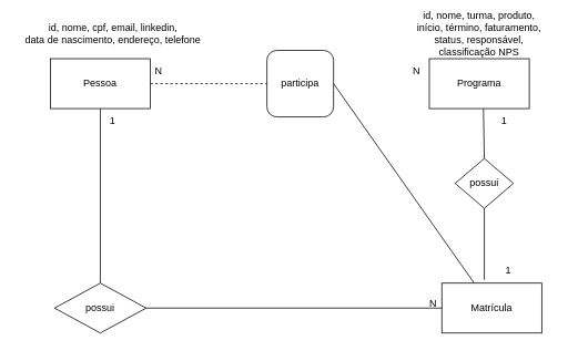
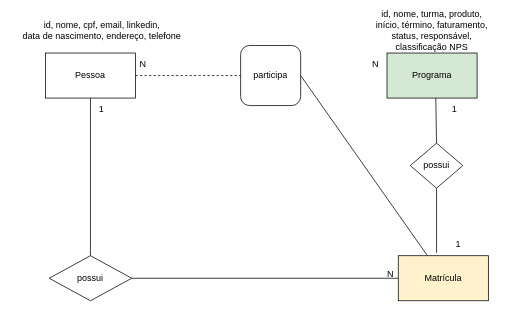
- <mxCell id="4" value="Programa" style="rounded=0;whiteSpace=wrap;html=1;" parent="1" vertex="1"><mxGeometry x="515" y="70" width="120" height="60" as="geometry" /></mxCell>
+ <mxCell id="4" value="Programa" style="rounded=0;whiteSpace=wrap;html=1;fillColor=#d5e8d4;" parent="1" vertex="1"><mxGeometry x="515" y="70" width="120" height="60" as="geometry" /></mxCell>
- <mxCell id="11" value="Matrícula" style="rounded=0;whiteSpace=wrap;html=1;" parent="1" vertex="1"><mxGeometry x="530" y="340" width="120" height="60" as="geometry" /></mxCell>
+ <mxCell id="11" value="Matrícula" style="rounded=0;whiteSpace=wrap;html=1;fillColor=#fff2cc;" parent="1" vertex="1"><mxGeometry x="530" y="340" width="120" height="60" as="geometry" /></mxCell>
